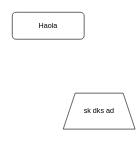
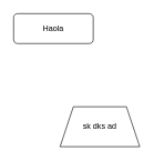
- <mxCell id="3" value="&lt;font style=&quot;vertical-align: inherit&quot;&gt;&lt;font style=&quot;vertical-align: inherit&quot;&gt;sk dks ad&lt;/font&gt;&lt;/font&gt;" style="shape=trapezoid;perimeter=trapezoidPerimeter;whiteSpace=wrap;html=1;fixedSize=1;" vertex="1" parent="1"><mxGeometry x="105" y="155" width="120" height="60" as="geometry" /></mxCell>
+ <mxCell id="3" value="&lt;font style=&quot;vertical-align: inherit&quot;&gt;&lt;font style=&quot;vertical-align: inherit&quot;&gt;sk dks ad&lt;/font&gt;&lt;/font&gt;" style="shape=trapezoid;perimeter=trapezoidPerimeter;whiteSpace=wrap;html=1;fixedSize=1;" vertex="1" parent="1"><mxGeometry x="90" y="160" width="120" height="60" as="geometry" /></mxCell>
